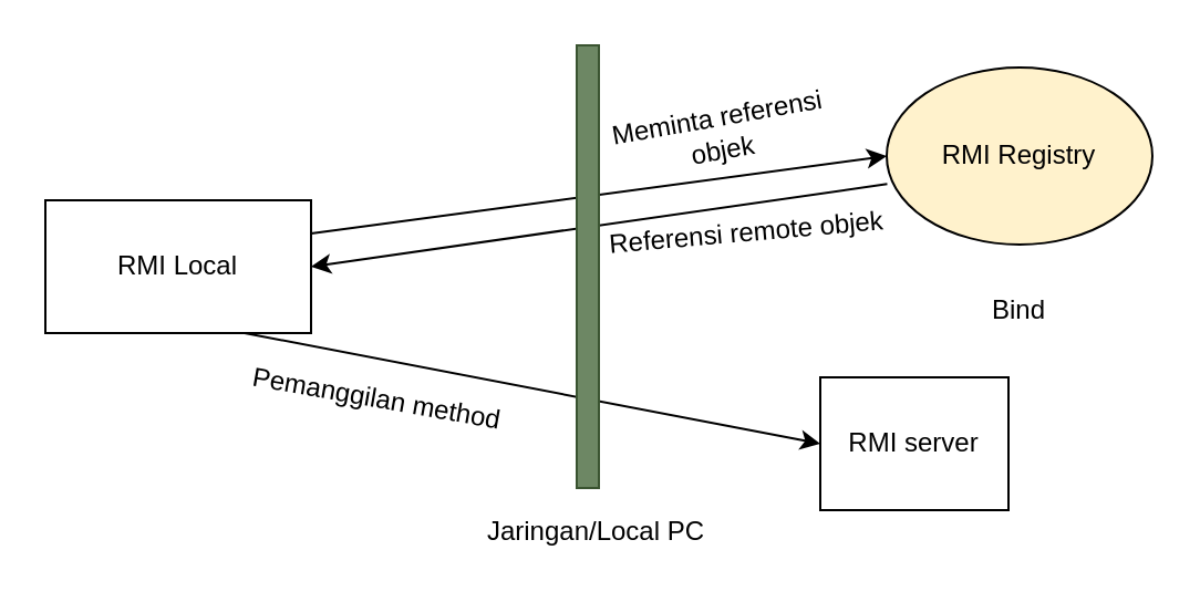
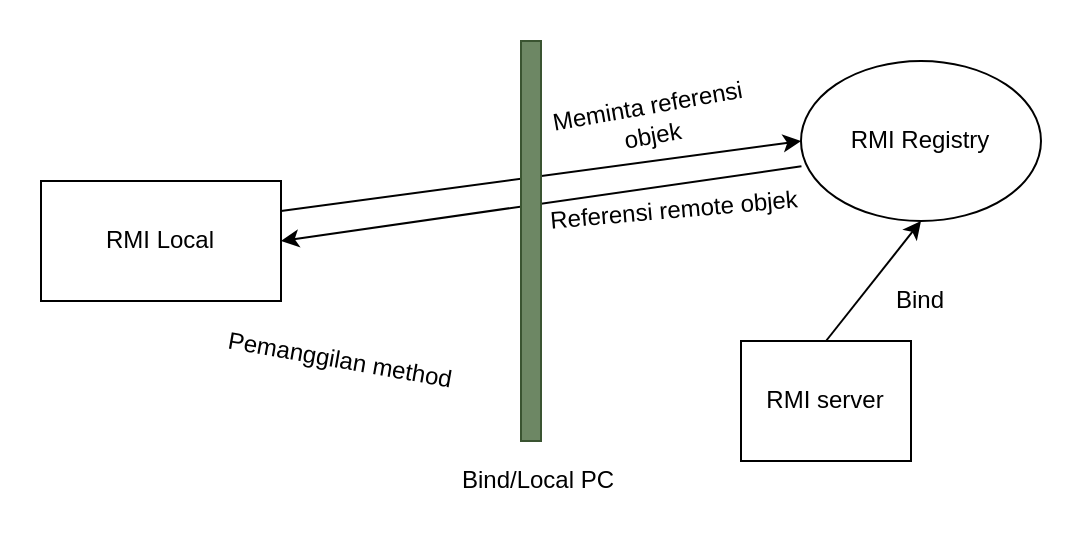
- <mxCell id="6" value="RMI Registry" style="ellipse;whiteSpace=wrap;html=1;fillColor=#fff2cc;" vertex="1" parent="1"><mxGeometry x="400" y="30" width="120" height="80" as="geometry" /></mxCell>
+ <mxCell id="6" value="RMI Registry" style="ellipse;whiteSpace=wrap;html=1;" vertex="1" parent="1"><mxGeometry x="400" y="30" width="120" height="80" as="geometry" /></mxCell>
- <mxCell id="11" value="Bind" style="text;html=1;strokeColor=none;fillColor=none;align=center;verticalAlign=middle;whiteSpace=wrap;rounded=0;" vertex="1" parent="1"><mxGeometry x="440" y="130" width="40" height="20" as="geometry" /></mxCell>
+ <mxCell id="11" value="Bind" style="text;html=1;strokeColor=none;fillColor=none;align=center;verticalAlign=middle;whiteSpace=wrap;rounded=0;" vertex="1" parent="1"><mxGeometry x="440" y="140" width="40" height="20" as="geometry" /></mxCell>
+ <mxCell id="10" value="" style="endArrow=classic;html=1;exitX=0.5;exitY=0;exitDx=0;exitDy=0;entryX=0.5;entryY=1;entryDx=0;entryDy=0;" edge="1" parent="1" source="5" target="6"><mxGeometry width="50" height="50" relative="1" as="geometry"><mxPoint x="280" y="180" as="sourcePoint" /><mxPoint x="330" y="130" as="targetPoint" /></mxGeometry></mxCell>
- <mxCell id="4" value="" style="endArrow=classic;html=1;exitX=0.75;exitY=1;exitDx=0;exitDy=0;entryX=0;entryY=0.5;entryDx=0;entryDy=0;" edge="1" parent="1" source="7" target="5"><mxGeometry width="50" height="50" relative="1" as="geometry"><mxPoint x="280" y="180" as="sourcePoint" /><mxPoint x="330" y="130" as="targetPoint" /></mxGeometry></mxCell>
- <mxCell id="9" value="Jaringan/Local PC" style="text;html=1;strokeColor=none;fillColor=none;align=center;verticalAlign=middle;whiteSpace=wrap;rounded=0;" vertex="1" parent="1"><mxGeometry x="204" y="230" width="130" height="20" as="geometry" /></mxCell>
+ <mxCell id="9" value="Bind/Local PC" style="text;html=1;strokeColor=none;fillColor=none;align=center;verticalAlign=middle;whiteSpace=wrap;rounded=0;" vertex="1" parent="1"><mxGeometry x="204" y="230" width="130" height="20" as="geometry" /></mxCell>
